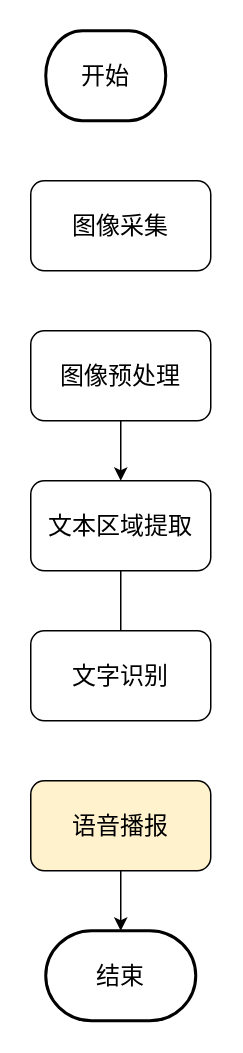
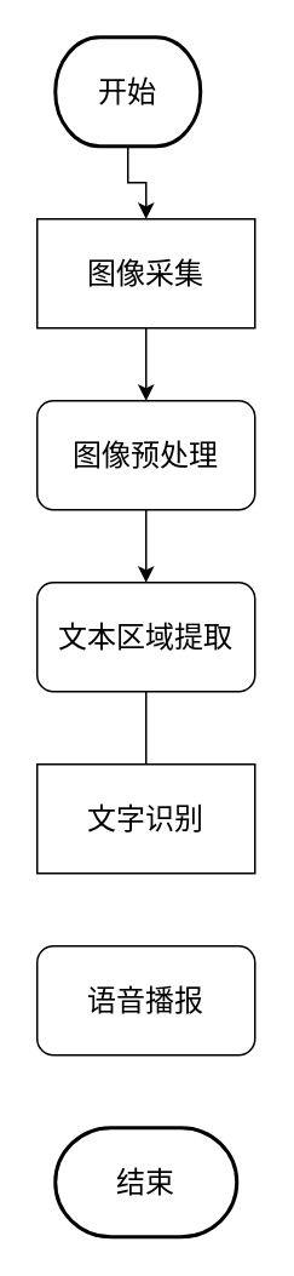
+ <mxCell id="4" style="edgeStyle=orthogonalEdgeStyle;rounded=0;orthogonalLoop=1;jettySize=auto;html=1;entryX=0.5;entryY=0;entryDx=0;entryDy=0;" edge="1" parent="1" source="5" target="3"><mxGeometry relative="1" as="geometry" /></mxCell>
- <mxCell id="3" value="图像采集" style="rounded=1;whiteSpace=wrap;html=1;fontSize=16;" vertex="1" parent="1"><mxGeometry x="20" y="120" width="120" height="60" as="geometry" /></mxCell>
+ <mxCell id="3" value="图像采集" style="whiteSpace=wrap;html=1;fontSize=16;rounded=0;" vertex="1" parent="1"><mxGeometry x="20" y="120" width="120" height="60" as="geometry" /></mxCell>
+ <mxCell id="2" value="" style="edgeStyle=orthogonalEdgeStyle;rounded=0;orthogonalLoop=1;jettySize=auto;html=1;" edge="1" parent="1" source="3" target="8"><mxGeometry relative="1" as="geometry" /></mxCell>
- <mxCell id="11" value="文字识别" style="rounded=1;whiteSpace=wrap;html=1;fontSize=16;" vertex="1" parent="1"><mxGeometry x="20" y="420" width="120" height="60" as="geometry" /></mxCell>
+ <mxCell id="11" value="文字识别" style="whiteSpace=wrap;html=1;fontSize=16;rounded=0;" vertex="1" parent="1"><mxGeometry x="20" y="420" width="120" height="60" as="geometry" /></mxCell>
- <mxCell id="13" value="语音播报" style="rounded=1;whiteSpace=wrap;html=1;fontSize=16;fillColor=#fff2cc;" vertex="1" parent="1"><mxGeometry x="20" y="520" width="120" height="60" as="geometry" /></mxCell>
+ <mxCell id="13" value="语音播报" style="rounded=1;whiteSpace=wrap;html=1;fontSize=16;" vertex="1" parent="1"><mxGeometry x="20" y="520" width="120" height="60" as="geometry" /></mxCell>
- <mxCell id="12" value="" style="edgeStyle=orthogonalEdgeStyle;rounded=0;orthogonalLoop=1;jettySize=auto;html=1;" edge="1" parent="1" source="13" target="6"><mxGeometry relative="1" as="geometry" /></mxCell>
